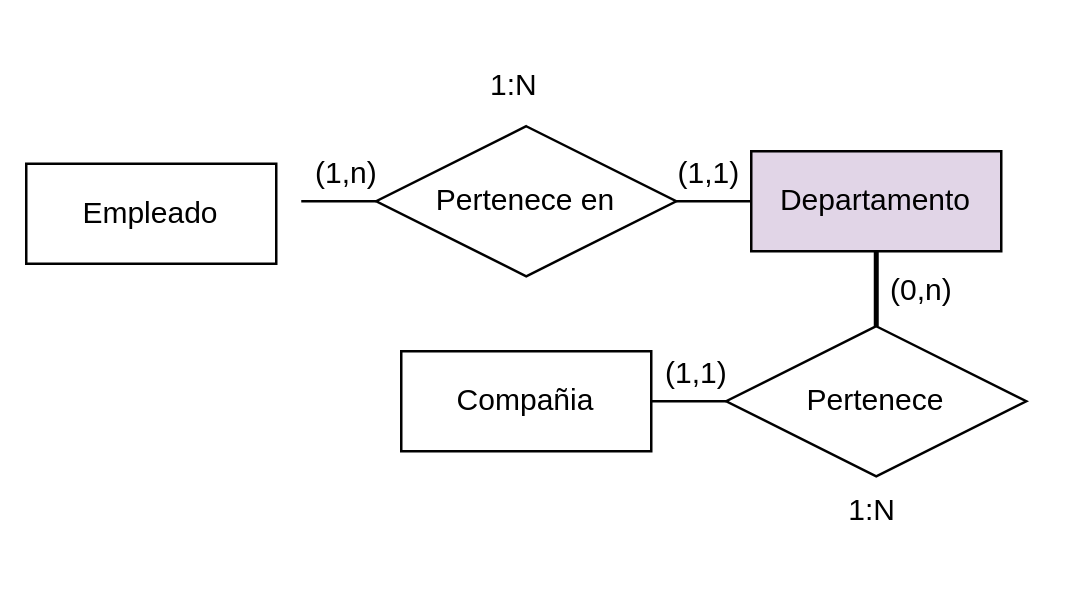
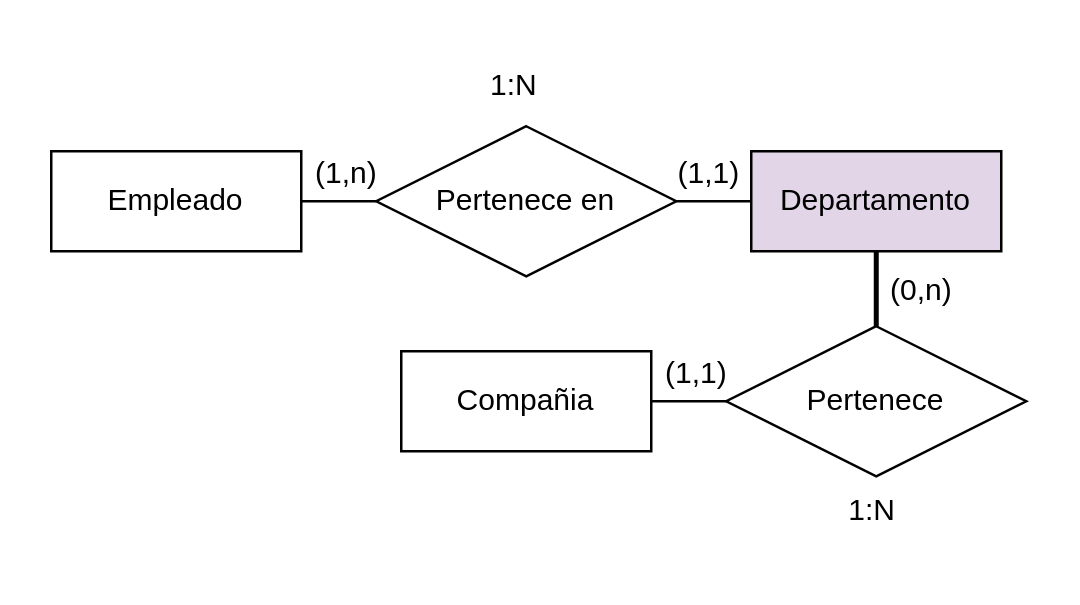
- <mxCell id="2" value="Empleado" style="whiteSpace=wrap;html=1;align=center;" vertex="1" parent="1"><mxGeometry x="10" y="65" width="100" height="40" as="geometry" /></mxCell>
+ <mxCell id="2" value="Empleado" style="whiteSpace=wrap;html=1;align=center;" vertex="1" parent="1"><mxGeometry x="20" y="60" width="100" height="40" as="geometry" /></mxCell>
